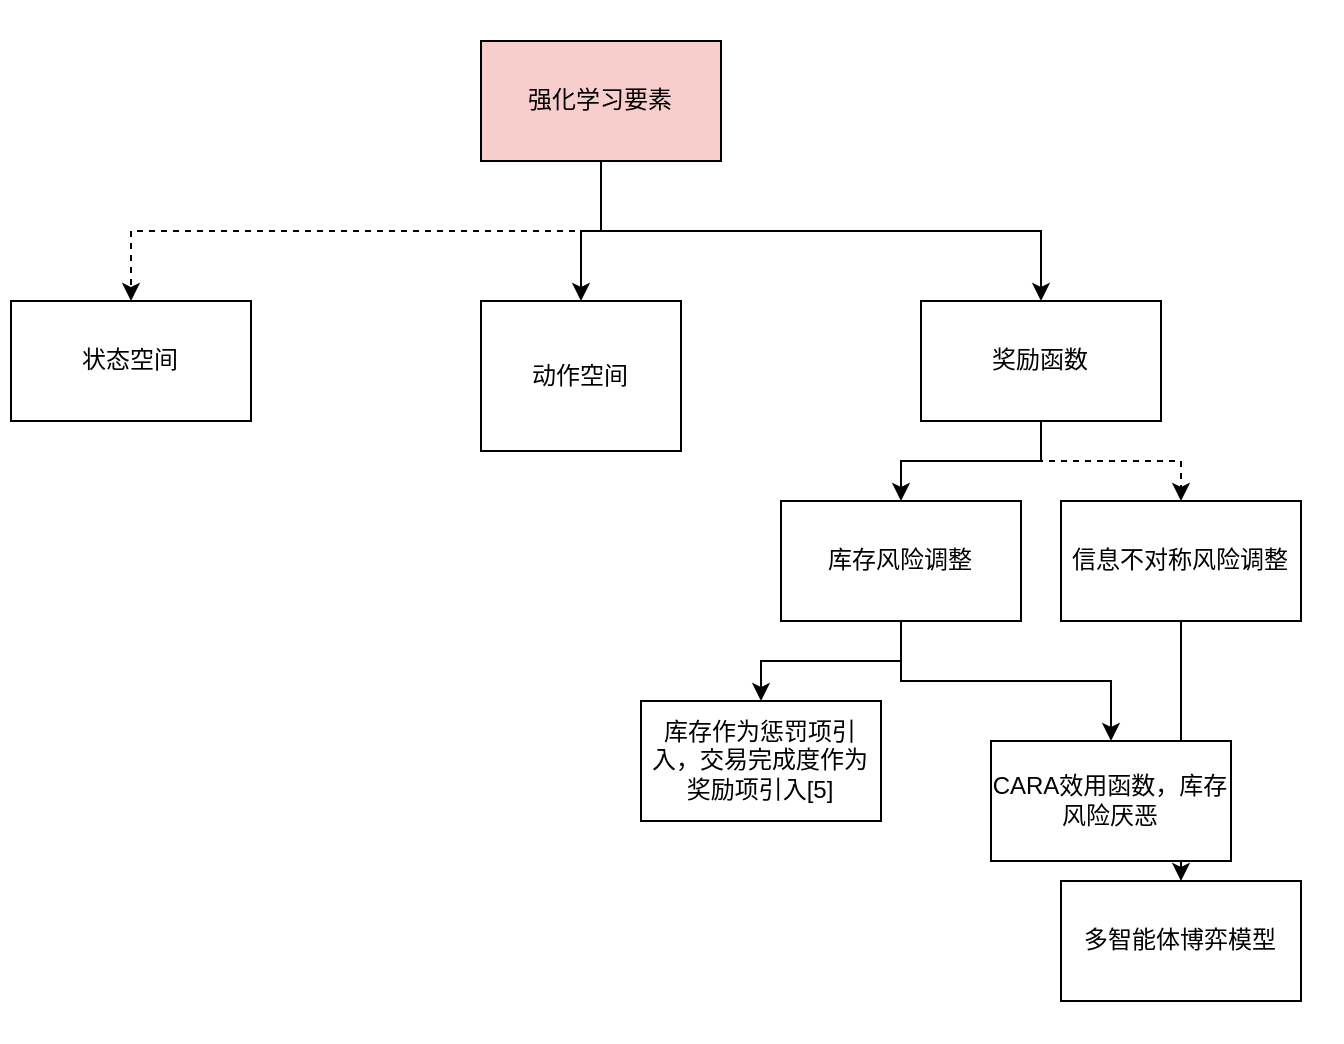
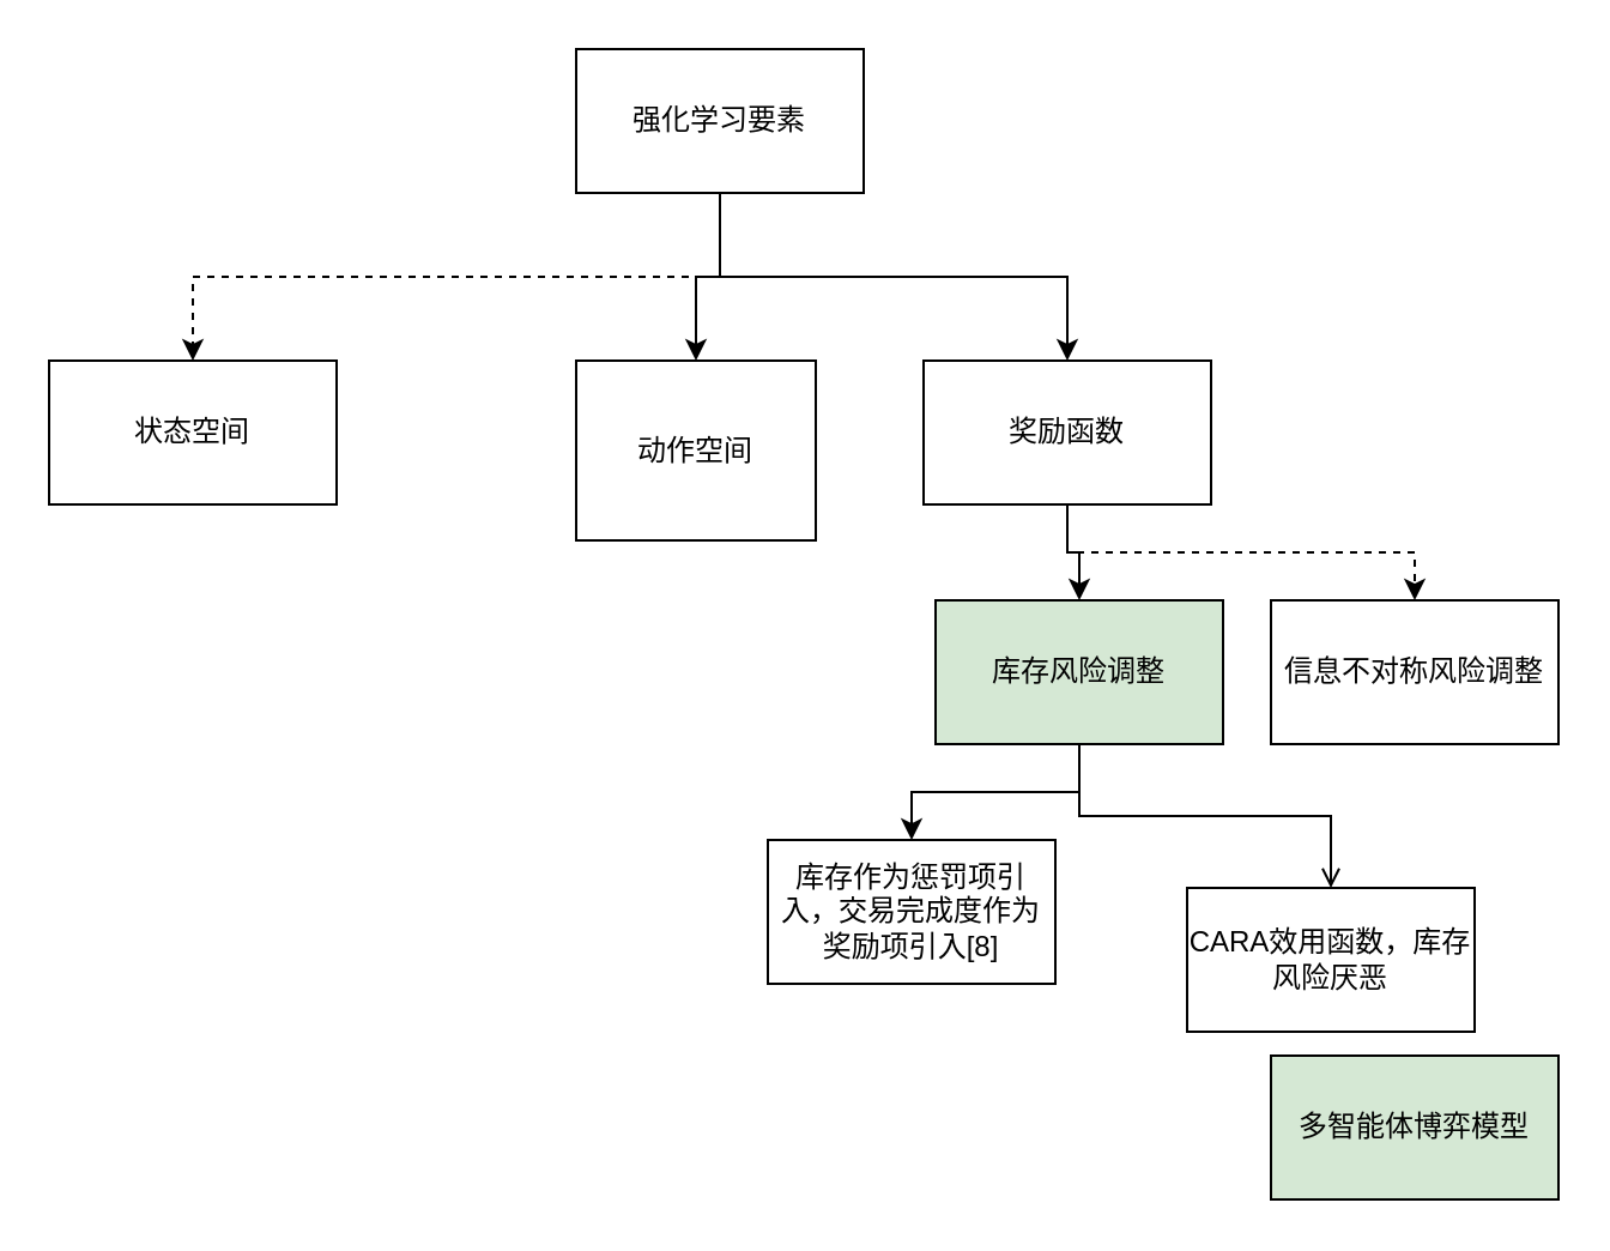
- <mxCell id="5" value="强化学习要素" style="rounded=0;whiteSpace=wrap;html=1;fillColor=#f8cecc;" parent="1" vertex="1"><mxGeometry x="240" y="20" width="120" height="60" as="geometry" /></mxCell>
+ <mxCell id="5" value="强化学习要素" style="rounded=0;whiteSpace=wrap;html=1;" parent="1" vertex="1"><mxGeometry x="240" y="20" width="120" height="60" as="geometry" /></mxCell>
- <mxCell id="6" value="状态空间" style="rounded=0;whiteSpace=wrap;html=1;" parent="1" vertex="1"><mxGeometry x="5" y="150" width="120" height="60" as="geometry" /></mxCell>
+ <mxCell id="6" value="状态空间" style="rounded=0;whiteSpace=wrap;html=1;" parent="1" vertex="1"><mxGeometry x="20" y="150" width="120" height="60" as="geometry" /></mxCell>
- <mxCell id="9" value="奖励函数" style="rounded=0;whiteSpace=wrap;html=1;" parent="1" vertex="1"><mxGeometry x="460" y="150" width="120" height="60" as="geometry" /></mxCell>
+ <mxCell id="9" value="奖励函数" style="rounded=0;whiteSpace=wrap;html=1;" parent="1" vertex="1"><mxGeometry x="385" y="150" width="120" height="60" as="geometry" /></mxCell>
- <mxCell id="13" value="库存风险调整" style="rounded=0;whiteSpace=wrap;html=1;" vertex="1" parent="1"><mxGeometry x="390" y="250" width="120" height="60" as="geometry" /></mxCell>
+ <mxCell id="13" value="库存风险调整" style="rounded=0;whiteSpace=wrap;html=1;fillColor=#d5e8d4;" vertex="1" parent="1"><mxGeometry x="390" y="250" width="120" height="60" as="geometry" /></mxCell>
- <mxCell id="14" style="edgeStyle=orthogonalEdgeStyle;rounded=0;orthogonalLoop=1;jettySize=auto;html=1;exitX=0.5;exitY=1;exitDx=0;exitDy=0;" edge="1" parent="1" source="15" target="18"><mxGeometry relative="1" as="geometry" /></mxCell>
- <mxCell id="12" style="edgeStyle=orthogonalEdgeStyle;rounded=0;orthogonalLoop=1;jettySize=auto;html=1;exitX=0.5;exitY=1;exitDx=0;exitDy=0;entryX=0.5;entryY=0;entryDx=0;entryDy=0;" edge="1" parent="1" source="13" target="17"><mxGeometry relative="1" as="geometry" /></mxCell>
+ <mxCell id="12" style="edgeStyle=orthogonalEdgeStyle;rounded=0;orthogonalLoop=1;jettySize=auto;html=1;exitX=0.5;exitY=1;exitDx=0;exitDy=0;entryX=0.5;entryY=0;entryDx=0;entryDy=0;endArrow=open;" edge="1" parent="1" source="13" target="17"><mxGeometry relative="1" as="geometry" /></mxCell>
- <mxCell id="16" value="库存作为惩罚项引入，交易完成度作为奖励项引入[5]" style="rounded=0;whiteSpace=wrap;html=1;" vertex="1" parent="1"><mxGeometry x="320" y="350" width="120" height="60" as="geometry" /></mxCell>
+ <mxCell id="16" value="库存作为惩罚项引入，交易完成度作为奖励项引入[8]" style="rounded=0;whiteSpace=wrap;html=1;" vertex="1" parent="1"><mxGeometry x="320" y="350" width="120" height="60" as="geometry" /></mxCell>
- <mxCell id="18" value="多智能体博弈模型" style="rounded=0;whiteSpace=wrap;html=1;" vertex="1" parent="1"><mxGeometry x="530" y="440" width="120" height="60" as="geometry" /></mxCell>
+ <mxCell id="18" value="多智能体博弈模型" style="rounded=0;whiteSpace=wrap;html=1;fillColor=#d5e8d4;" vertex="1" parent="1"><mxGeometry x="530" y="440" width="120" height="60" as="geometry" /></mxCell>
